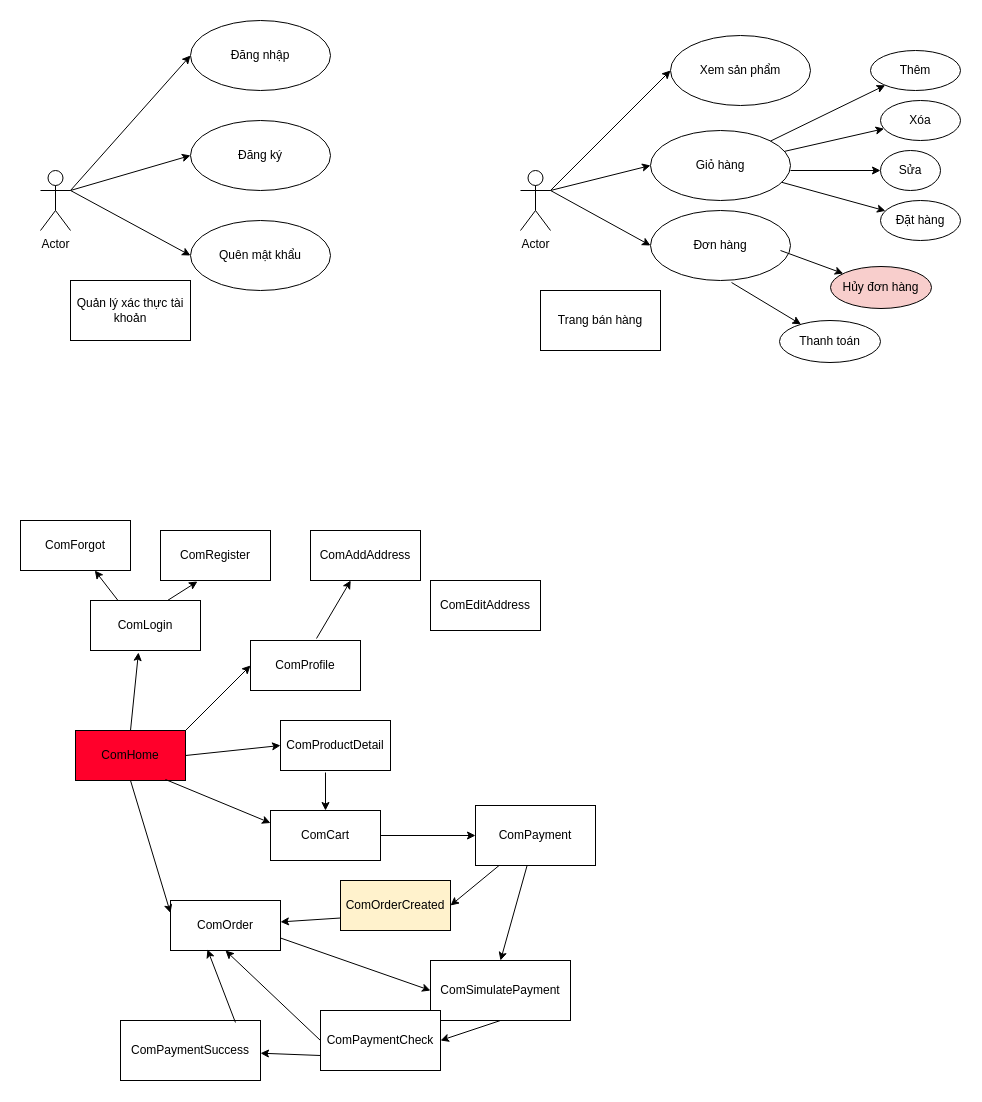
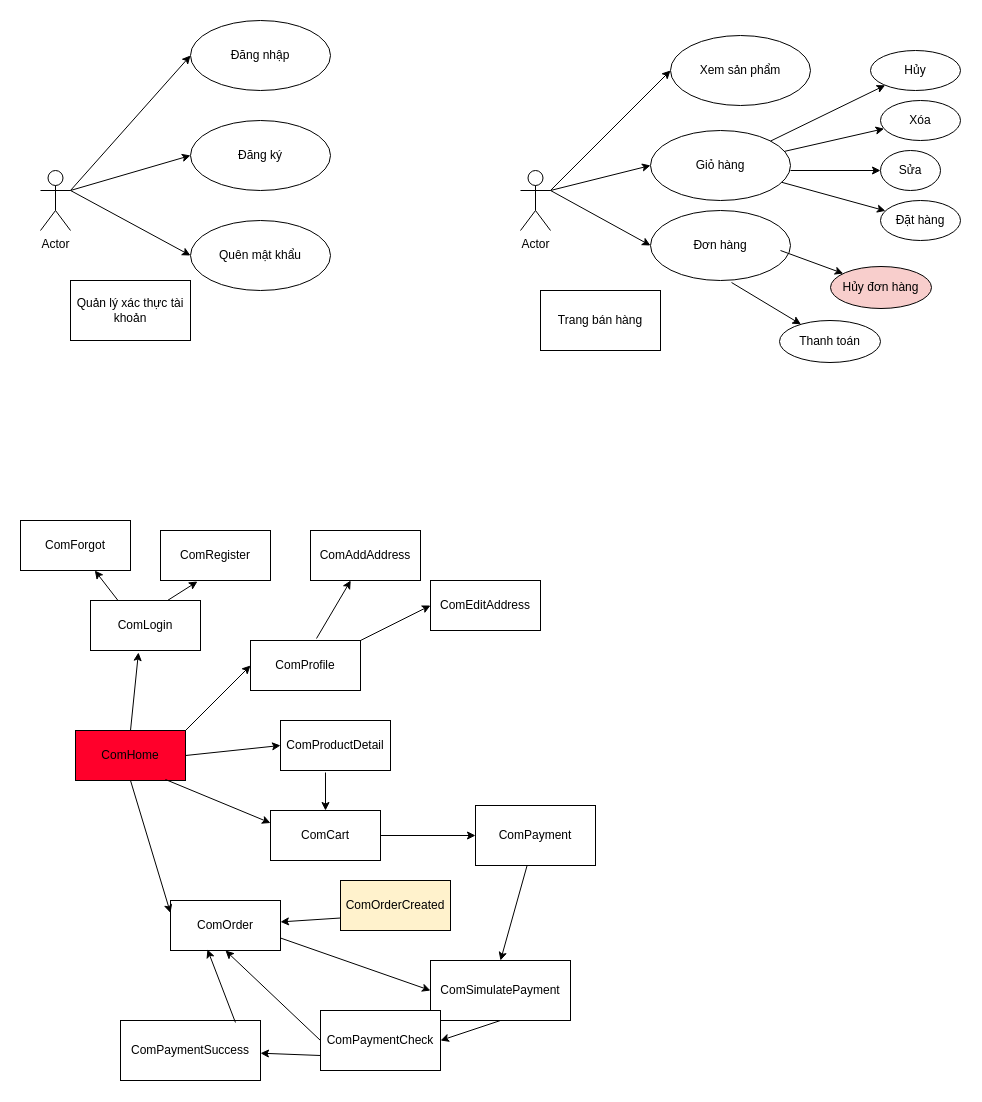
- <mxCell id="19" value="Thêm" style="ellipse;whiteSpace=wrap;html=1;" parent="1" vertex="1"><mxGeometry x="870" y="50" width="90" height="40" as="geometry" /></mxCell>
+ <mxCell id="19" value="Hủy" style="ellipse;whiteSpace=wrap;html=1;" parent="1" vertex="1"><mxGeometry x="870" y="50" width="90" height="40" as="geometry" /></mxCell>
+ <mxCell id="48" value="" style="endArrow=classic;html=1;rounded=0;exitX=1;exitY=0;exitDx=0;exitDy=0;entryX=0;entryY=0.5;entryDx=0;entryDy=0;" parent="1" source="44" target="47" edge="1"><mxGeometry width="50" height="50" relative="1" as="geometry"><mxPoint x="326" y="648" as="sourcePoint" /><mxPoint x="416" y="590" as="targetPoint" /></mxGeometry></mxCell>
- <mxCell id="62" value="" style="endArrow=classic;html=1;rounded=0;entryX=1;entryY=0.5;entryDx=0;entryDy=0;" edge="1" parent="1" source="50" target="61"><mxGeometry width="50" height="50" relative="1" as="geometry"><mxPoint x="510" y="875" as="sourcePoint" /><mxPoint x="510" y="970" as="targetPoint" /></mxGeometry></mxCell>
